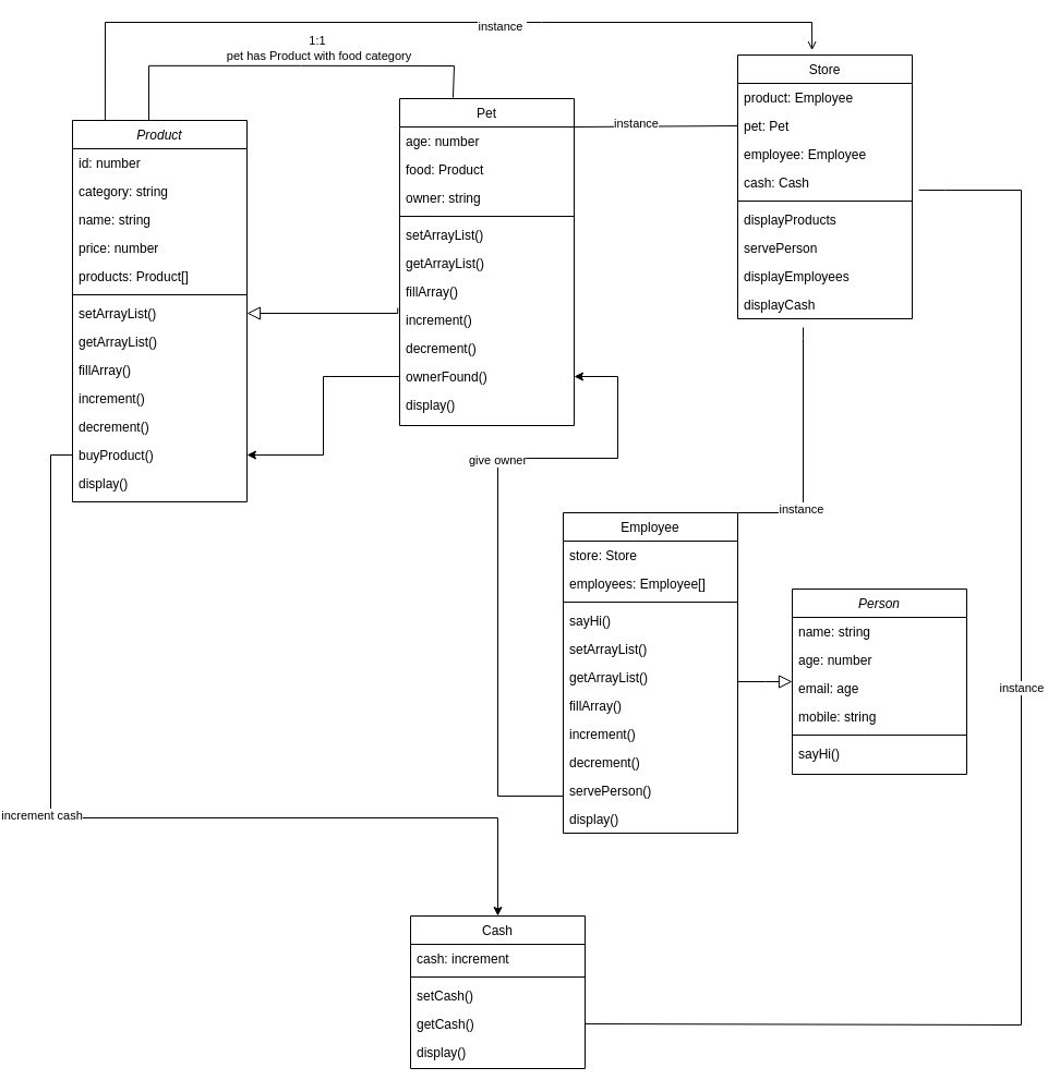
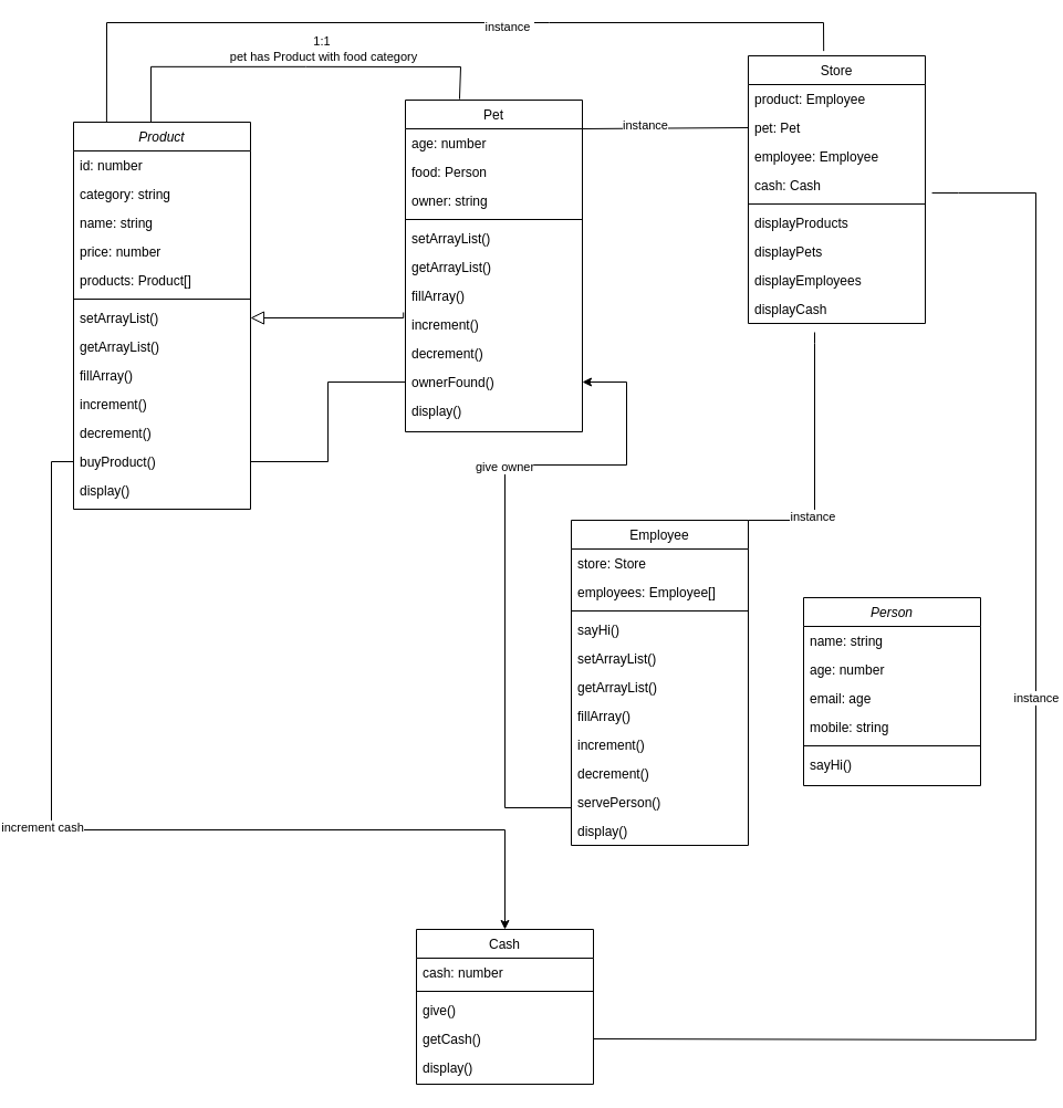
- <mxCell id="72" value="" style="endArrow=open;html=1;rounded=0;exitX=0.187;exitY=0.001;exitDx=0;exitDy=0;exitPerimeter=0;entryX=0.426;entryY=-0.018;entryDx=0;entryDy=0;entryPerimeter=0;" edge="1" parent="1" source="38" target="28"><mxGeometry width="50" height="50" relative="1" as="geometry"><mxPoint x="360" y="480" as="sourcePoint" /><mxPoint x="740" y="20" as="targetPoint" /><Array as="points"><mxPoint x="70" y="20" /><mxPoint x="470" y="20" /><mxPoint x="718" y="20" /></Array></mxGeometry></mxCell>
+ <mxCell id="72" value="" style="endArrow=none;html=1;rounded=0;exitX=0.187;exitY=0.001;exitDx=0;exitDy=0;exitPerimeter=0;entryX=0.426;entryY=-0.018;entryDx=0;entryDy=0;entryPerimeter=0;" edge="1" parent="1" source="38" target="28"><mxGeometry width="50" height="50" relative="1" as="geometry"><mxPoint x="360" y="480" as="sourcePoint" /><mxPoint x="740" y="20" as="targetPoint" /><Array as="points"><mxPoint x="70" y="20" /><mxPoint x="470" y="20" /><mxPoint x="718" y="20" /></Array></mxGeometry></mxCell>
- <mxCell id="54" value="food: Product" style="text;align=left;verticalAlign=top;spacingLeft=4;spacingRight=4;overflow=hidden;rotatable=0;points=[[0,0.5],[1,0.5]];portConstraint=eastwest;" vertex="1" parent="52"><mxGeometry y="52" width="160" height="26" as="geometry" /></mxCell>
+ <mxCell id="54" value="food: Person" style="text;align=left;verticalAlign=top;spacingLeft=4;spacingRight=4;overflow=hidden;rotatable=0;points=[[0,0.5],[1,0.5]];portConstraint=eastwest;" vertex="1" parent="52"><mxGeometry y="52" width="160" height="26" as="geometry" /></mxCell>
- <mxCell id="35" value="servePerson" style="text;align=left;verticalAlign=top;spacingLeft=4;spacingRight=4;overflow=hidden;rotatable=0;points=[[0,0.5],[1,0.5]];portConstraint=eastwest;" vertex="1" parent="28"><mxGeometry y="164" width="160" height="26" as="geometry" /></mxCell>
+ <mxCell id="35" value="displayPets" style="text;align=left;verticalAlign=top;spacingLeft=4;spacingRight=4;overflow=hidden;rotatable=0;points=[[0,0.5],[1,0.5]];portConstraint=eastwest;" vertex="1" parent="28"><mxGeometry y="164" width="160" height="26" as="geometry" /></mxCell>
- <mxCell id="79" style="edgeStyle=orthogonalEdgeStyle;rounded=0;orthogonalLoop=1;jettySize=auto;html=1;entryX=1;entryY=0.5;entryDx=0;entryDy=0;exitX=0;exitY=0.5;exitDx=0;exitDy=0;" edge="1" parent="1" source="62" target="50"><mxGeometry relative="1" as="geometry"><mxPoint x="110" y="470" as="targetPoint" /><Array as="points"><mxPoint x="270" y="345" /><mxPoint x="270" y="417" /></Array></mxGeometry></mxCell>
+ <mxCell id="79" style="edgeStyle=orthogonalEdgeStyle;rounded=0;orthogonalLoop=1;jettySize=auto;html=1;entryX=1;entryY=0.5;entryDx=0;entryDy=0;exitX=0;exitY=0.5;exitDx=0;exitDy=0;endArrow=none;" edge="1" parent="1" source="62" target="50"><mxGeometry relative="1" as="geometry"><mxPoint x="110" y="470" as="targetPoint" /><Array as="points"><mxPoint x="270" y="345" /><mxPoint x="270" y="417" /></Array></mxGeometry></mxCell>
- <mxCell id="21" value="" style="endArrow=block;endSize=10;endFill=0;shadow=0;strokeWidth=1;rounded=0;edgeStyle=elbowEdgeStyle;elbow=vertical;" parent="1" source="9" target="2" edge="1"><mxGeometry width="160" relative="1" as="geometry"><mxPoint x="200" y="313" as="sourcePoint" /><mxPoint x="300" y="211" as="targetPoint" /></mxGeometry></mxCell>
- <mxCell id="23" value="cash: increment" style="text;align=left;verticalAlign=top;spacingLeft=4;spacingRight=4;overflow=hidden;rotatable=0;points=[[0,0.5],[1,0.5]];portConstraint=eastwest;" parent="22" vertex="1"><mxGeometry y="26" width="160" height="26" as="geometry" /></mxCell>
+ <mxCell id="23" value="cash: number" style="text;align=left;verticalAlign=top;spacingLeft=4;spacingRight=4;overflow=hidden;rotatable=0;points=[[0,0.5],[1,0.5]];portConstraint=eastwest;" parent="22" vertex="1"><mxGeometry y="26" width="160" height="26" as="geometry" /></mxCell>
- <mxCell id="25" value="setCash()&#10;" style="text;align=left;verticalAlign=top;spacingLeft=4;spacingRight=4;overflow=hidden;rotatable=0;points=[[0,0.5],[1,0.5]];portConstraint=eastwest;" vertex="1" parent="22"><mxGeometry y="60" width="160" height="26" as="geometry" /></mxCell>
+ <mxCell id="25" value="give()&#10;" style="text;align=left;verticalAlign=top;spacingLeft=4;spacingRight=4;overflow=hidden;rotatable=0;points=[[0,0.5],[1,0.5]];portConstraint=eastwest;" vertex="1" parent="22"><mxGeometry y="60" width="160" height="26" as="geometry" /></mxCell>
